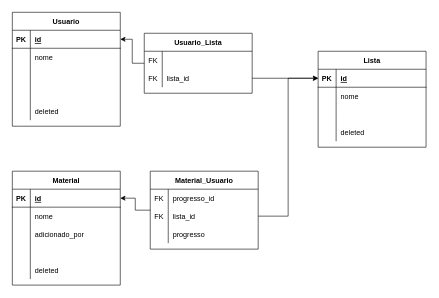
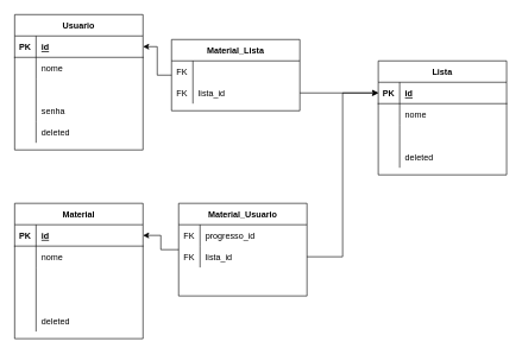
- <mxCell id="45" value="Usuario_Lista" style="shape=table;startSize=30;container=1;collapsible=1;childLayout=tableLayout;fixedRows=1;rowLines=0;fontStyle=1;align=center;resizeLast=1;" vertex="1" parent="1"><mxGeometry x="240" y="55" width="180" height="100" as="geometry" /></mxCell>
+ <mxCell id="45" value="Material_Lista" style="shape=table;startSize=30;container=1;collapsible=1;childLayout=tableLayout;fixedRows=1;rowLines=0;fontStyle=1;align=center;resizeLast=1;" vertex="1" parent="1"><mxGeometry x="240" y="55" width="180" height="100" as="geometry" /></mxCell>
+ <mxCell id="13" value="senha" style="shape=partialRectangle;connectable=0;fillColor=none;top=0;left=0;bottom=0;right=0;align=left;spacingLeft=6;overflow=hidden;" vertex="1" parent="11"><mxGeometry x="30" width="150" height="30" as="geometry"><mxRectangle width="150" height="30" as="alternateBounds" /></mxGeometry></mxCell>
- <mxCell id="26" value="adicionado_por" style="shape=partialRectangle;connectable=0;fillColor=none;top=0;left=0;bottom=0;right=0;align=left;spacingLeft=6;overflow=hidden;" vertex="1" parent="24"><mxGeometry x="30" width="150" height="30" as="geometry"><mxRectangle width="150" height="30" as="alternateBounds" /></mxGeometry></mxCell>
- <mxCell id="62" value="progresso" style="shape=partialRectangle;connectable=0;fillColor=none;top=0;left=0;bottom=0;right=0;align=left;spacingLeft=6;overflow=hidden;" vertex="1" parent="60"><mxGeometry x="30" width="150" height="30" as="geometry"><mxRectangle width="150" height="30" as="alternateBounds" /></mxGeometry></mxCell>
